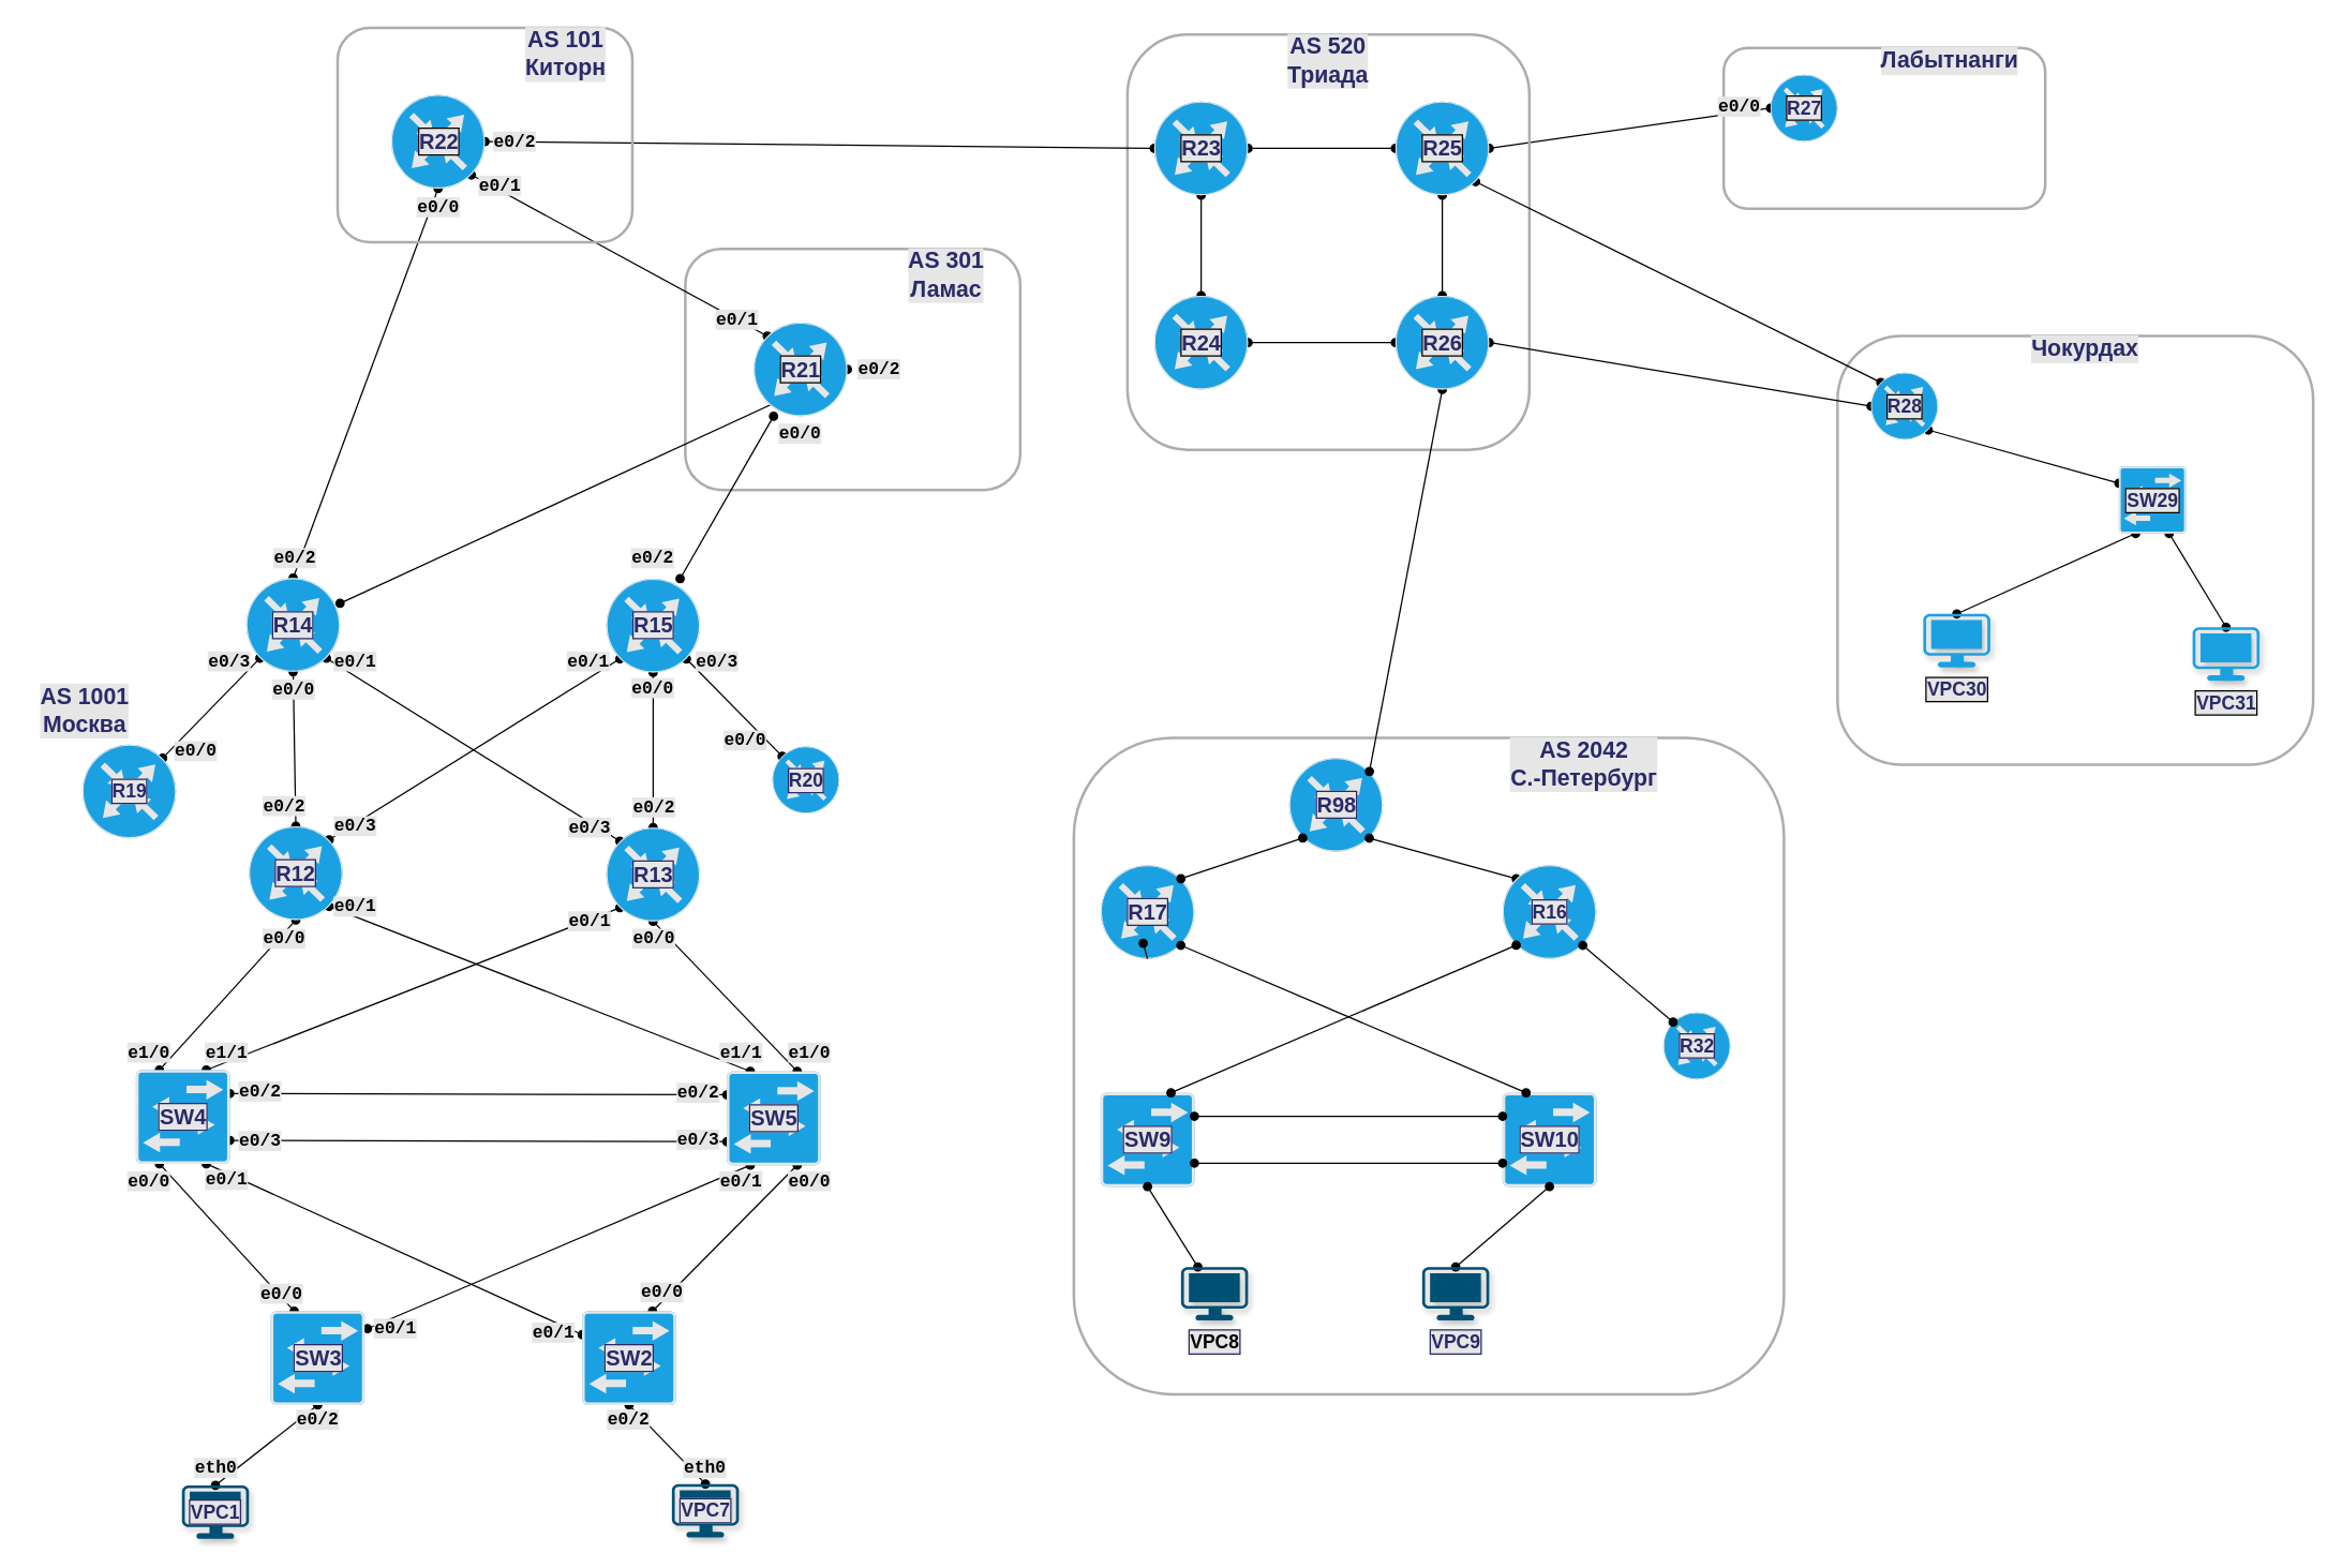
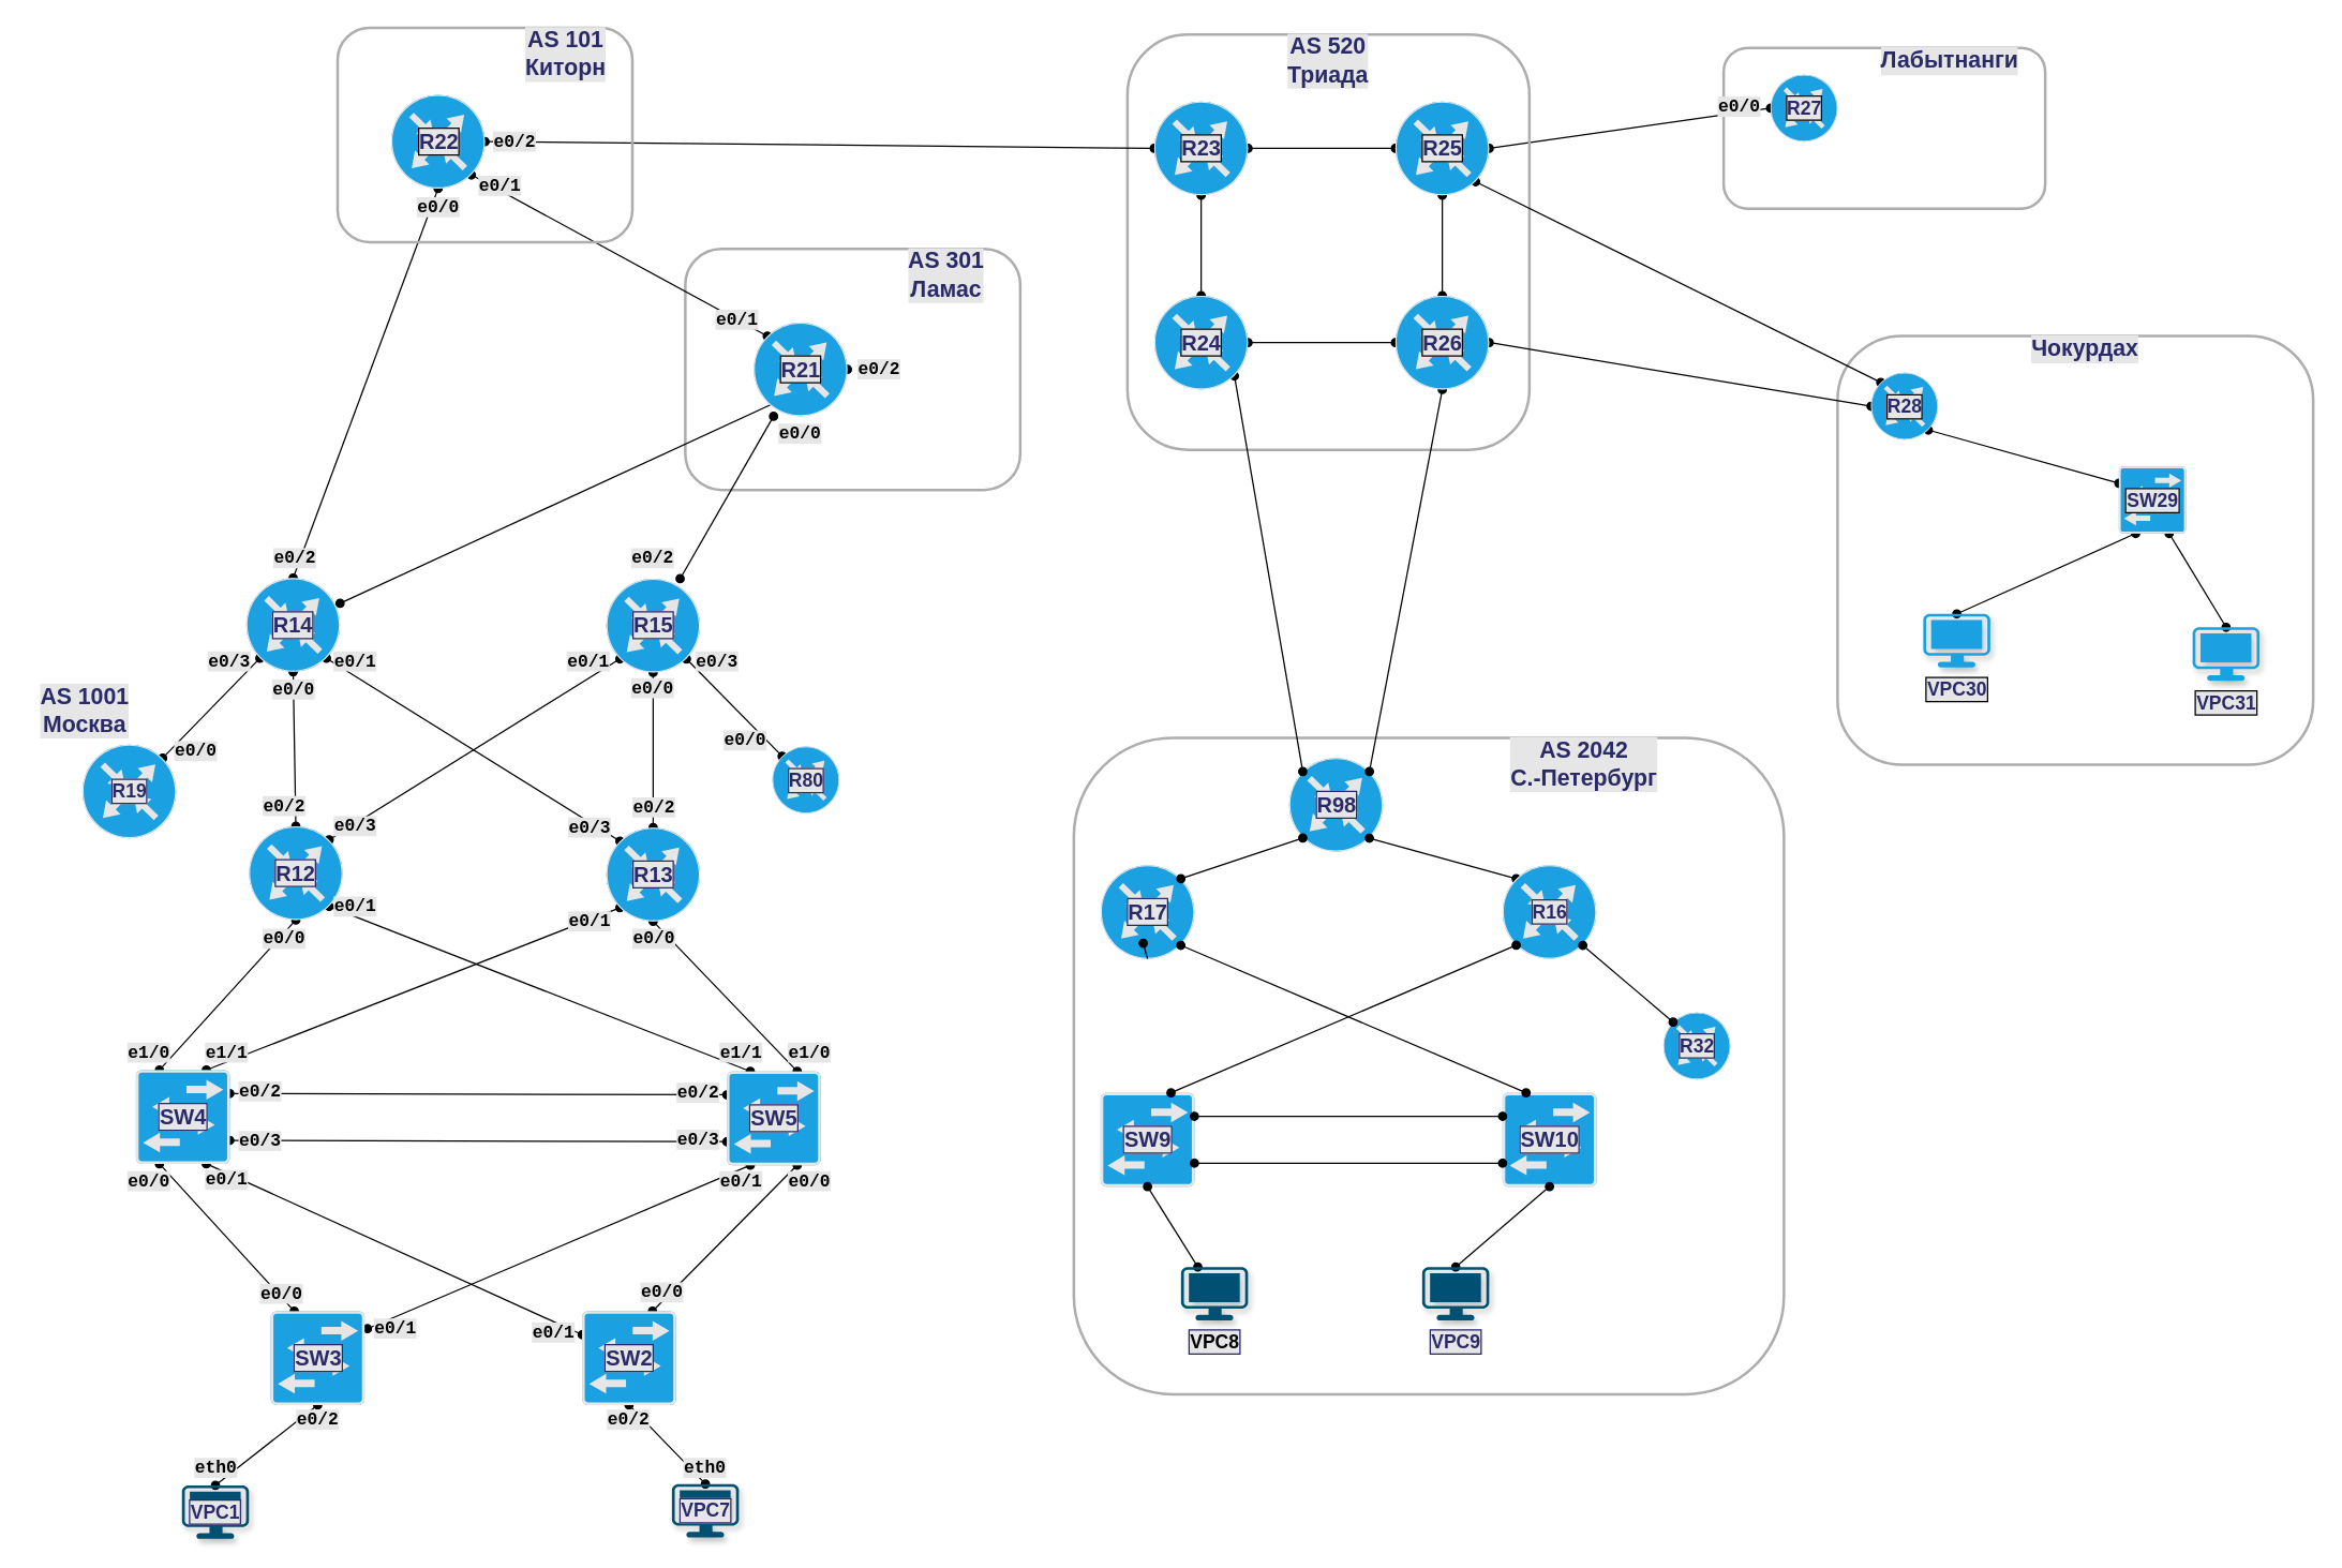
+ <mxCell id="35" style="edgeStyle=none;rounded=0;orthogonalLoop=1;jettySize=auto;html=1;exitX=0.855;exitY=0.856;exitDx=0;exitDy=0;exitPerimeter=0;entryX=0.145;entryY=0.145;entryDx=0;entryDy=0;entryPerimeter=0;startArrow=oval;startFill=1;endArrow=oval;endFill=1;" parent="1" source="64" target="19" edge="1"><mxGeometry relative="1" as="geometry" /></mxCell>
- <mxCell id="76" value="&lt;font style=&quot;font-size: 14px;&quot;&gt;&lt;span style=&quot;font-size: 14px;&quot;&gt;R20&lt;/span&gt;&lt;/font&gt;" style="points=[[0.5,0,0],[1,0.5,0],[0.5,1,0],[0,0.5,0],[0.145,0.145,0],[0.856,0.145,0],[0.855,0.856,0],[0.145,0.855,0]];verticalLabelPosition=middle;html=1;verticalAlign=middle;aspect=fixed;align=center;pointerEvents=1;shape=mxgraph.cisco19.rect;prIcon=router;fillColor=#1ba1e2;strokeColor=#E6E6E6;fontSize=14;fontStyle=1;labelBorderColor=#2A2A69;fontColor=#2A2A69;labelBackgroundColor=#E6E6E6;labelPosition=center;" parent="75" vertex="1"><mxGeometry x="40" y="15" width="50" height="50" as="geometry" /></mxCell>
+ <mxCell id="76" value="&lt;font style=&quot;font-size: 14px;&quot;&gt;&lt;span style=&quot;font-size: 14px;&quot;&gt;R80&lt;/span&gt;&lt;/font&gt;" style="points=[[0.5,0,0],[1,0.5,0],[0.5,1,0],[0,0.5,0],[0.145,0.145,0],[0.856,0.145,0],[0.855,0.856,0],[0.145,0.855,0]];verticalLabelPosition=middle;html=1;verticalAlign=middle;aspect=fixed;align=center;pointerEvents=1;shape=mxgraph.cisco19.rect;prIcon=router;fillColor=#1ba1e2;strokeColor=#E6E6E6;fontSize=14;fontStyle=1;labelBorderColor=#2A2A69;fontColor=#2A2A69;labelBackgroundColor=#E6E6E6;labelPosition=center;" parent="75" vertex="1"><mxGeometry x="40" y="15" width="50" height="50" as="geometry" /></mxCell>
